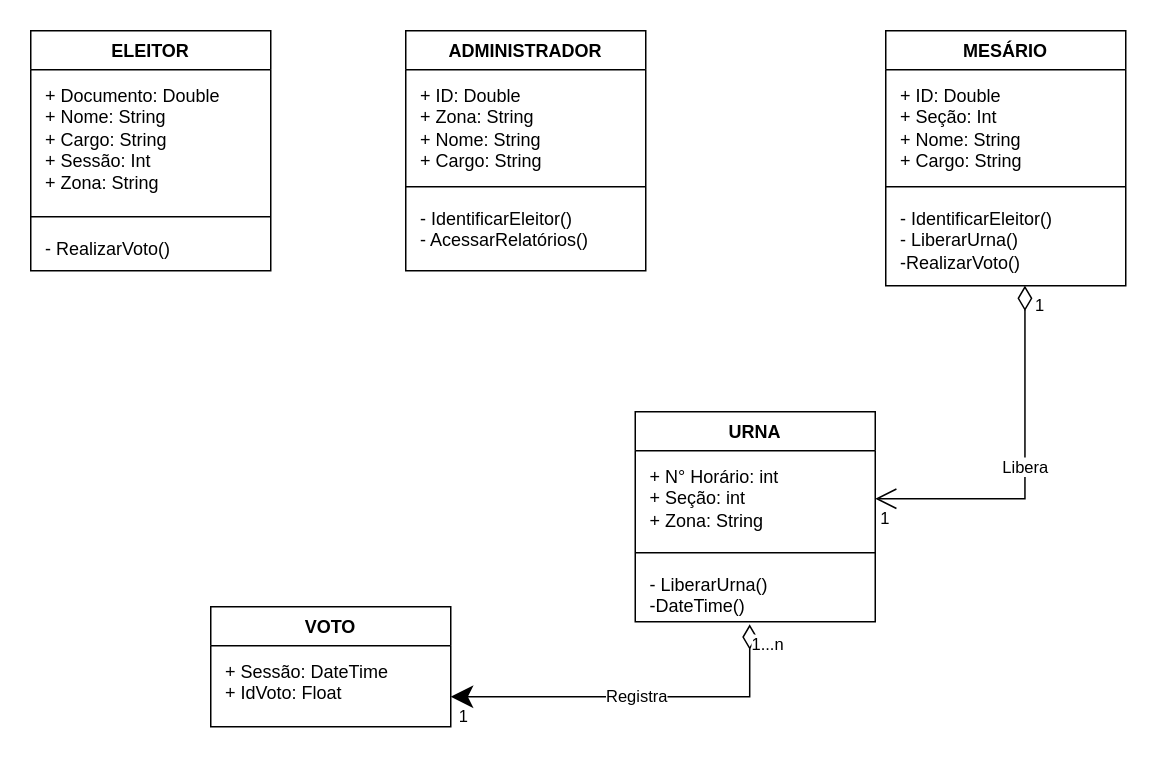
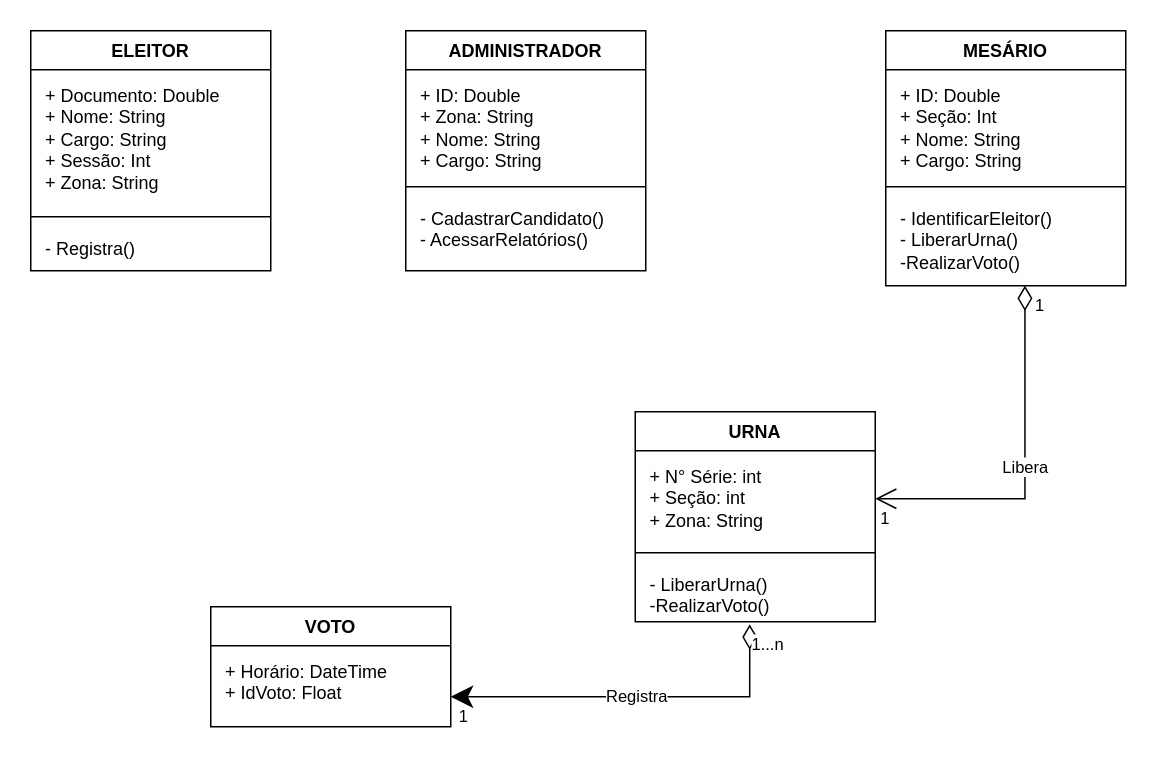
- <mxCell id="13" value="- IdentificarEleitor()&lt;div&gt;- AcessarRelatórios()&lt;/div&gt;" style="text;strokeColor=none;fillColor=none;align=left;verticalAlign=top;spacingLeft=4;spacingRight=4;overflow=hidden;rotatable=0;points=[[0,0.5],[1,0.5]];portConstraint=eastwest;whiteSpace=wrap;html=1;spacing=6;" parent="10" vertex="1"><mxGeometry y="108" width="160" height="52" as="geometry" /></mxCell>
+ <mxCell id="13" value="- CadastrarCandidato()&lt;div&gt;- AcessarRelatórios()&lt;/div&gt;" style="text;strokeColor=none;fillColor=none;align=left;verticalAlign=top;spacingLeft=4;spacingRight=4;overflow=hidden;rotatable=0;points=[[0,0.5],[1,0.5]];portConstraint=eastwest;whiteSpace=wrap;html=1;spacing=6;" parent="10" vertex="1"><mxGeometry y="108" width="160" height="52" as="geometry" /></mxCell>
- <mxCell id="9" value="- RealizarVoto()" style="text;strokeColor=none;fillColor=none;align=left;verticalAlign=top;spacingLeft=4;spacingRight=4;overflow=hidden;rotatable=0;points=[[0,0.5],[1,0.5]];portConstraint=eastwest;whiteSpace=wrap;html=1;spacing=6;" parent="6" vertex="1"><mxGeometry y="128" width="160" height="32" as="geometry" /></mxCell>
+ <mxCell id="9" value="- Registra()" style="text;strokeColor=none;fillColor=none;align=left;verticalAlign=top;spacingLeft=4;spacingRight=4;overflow=hidden;rotatable=0;points=[[0,0.5],[1,0.5]];portConstraint=eastwest;whiteSpace=wrap;html=1;spacing=6;" parent="6" vertex="1"><mxGeometry y="128" width="160" height="32" as="geometry" /></mxCell>
- <mxCell id="3" value="+ N° Horário: int&lt;div&gt;+ Seção: int&lt;/div&gt;&lt;div&gt;+ Zona: String&lt;/div&gt;" style="text;strokeColor=none;fillColor=none;align=left;verticalAlign=top;spacingLeft=4;spacingRight=4;overflow=hidden;rotatable=0;points=[[0,0.5],[1,0.5]];portConstraint=eastwest;whiteSpace=wrap;html=1;strokeWidth=1;spacing=6;spacingBottom=2;spacingTop=0;" parent="2" vertex="1"><mxGeometry y="26" width="160" height="64" as="geometry" /></mxCell>
+ <mxCell id="3" value="+ N° Série: int&lt;div&gt;+ Seção: int&lt;/div&gt;&lt;div&gt;+ Zona: String&lt;/div&gt;" style="text;strokeColor=none;fillColor=none;align=left;verticalAlign=top;spacingLeft=4;spacingRight=4;overflow=hidden;rotatable=0;points=[[0,0.5],[1,0.5]];portConstraint=eastwest;whiteSpace=wrap;html=1;strokeWidth=1;spacing=6;spacingBottom=2;spacingTop=0;" parent="2" vertex="1"><mxGeometry y="26" width="160" height="64" as="geometry" /></mxCell>
- <mxCell id="5" value="- LiberarUrna()&lt;div&gt;-DateTime()&lt;/div&gt;" style="text;strokeColor=none;fillColor=none;align=left;verticalAlign=top;spacingLeft=4;spacingRight=4;overflow=hidden;rotatable=0;points=[[0,0.5],[1,0.5]];portConstraint=eastwest;whiteSpace=wrap;html=1;spacing=6;" parent="2" vertex="1"><mxGeometry y="98" width="160" height="42" as="geometry" /></mxCell>
+ <mxCell id="5" value="- LiberarUrna()&lt;div&gt;-RealizarVoto()&lt;/div&gt;" style="text;strokeColor=none;fillColor=none;align=left;verticalAlign=top;spacingLeft=4;spacingRight=4;overflow=hidden;rotatable=0;points=[[0,0.5],[1,0.5]];portConstraint=eastwest;whiteSpace=wrap;html=1;spacing=6;" parent="2" vertex="1"><mxGeometry y="98" width="160" height="42" as="geometry" /></mxCell>
- <mxCell id="19" value="+ Sessão: DateTime&lt;div&gt;+ IdVoto: Float&lt;/div&gt;" style="text;strokeColor=none;fillColor=none;align=left;verticalAlign=top;spacingLeft=4;spacingRight=4;overflow=hidden;rotatable=0;points=[[0,0.5],[1,0.5]];portConstraint=eastwest;whiteSpace=wrap;html=1;strokeWidth=1;spacing=6;spacingBottom=2;spacingTop=0;" parent="18" vertex="1"><mxGeometry y="26" width="160" height="54" as="geometry" /></mxCell>
+ <mxCell id="19" value="+ Horário: DateTime&lt;div&gt;+ IdVoto: Float&lt;/div&gt;" style="text;strokeColor=none;fillColor=none;align=left;verticalAlign=top;spacingLeft=4;spacingRight=4;overflow=hidden;rotatable=0;points=[[0,0.5],[1,0.5]];portConstraint=eastwest;whiteSpace=wrap;html=1;strokeWidth=1;spacing=6;spacingBottom=2;spacingTop=0;" parent="18" vertex="1"><mxGeometry y="26" width="160" height="54" as="geometry" /></mxCell>
